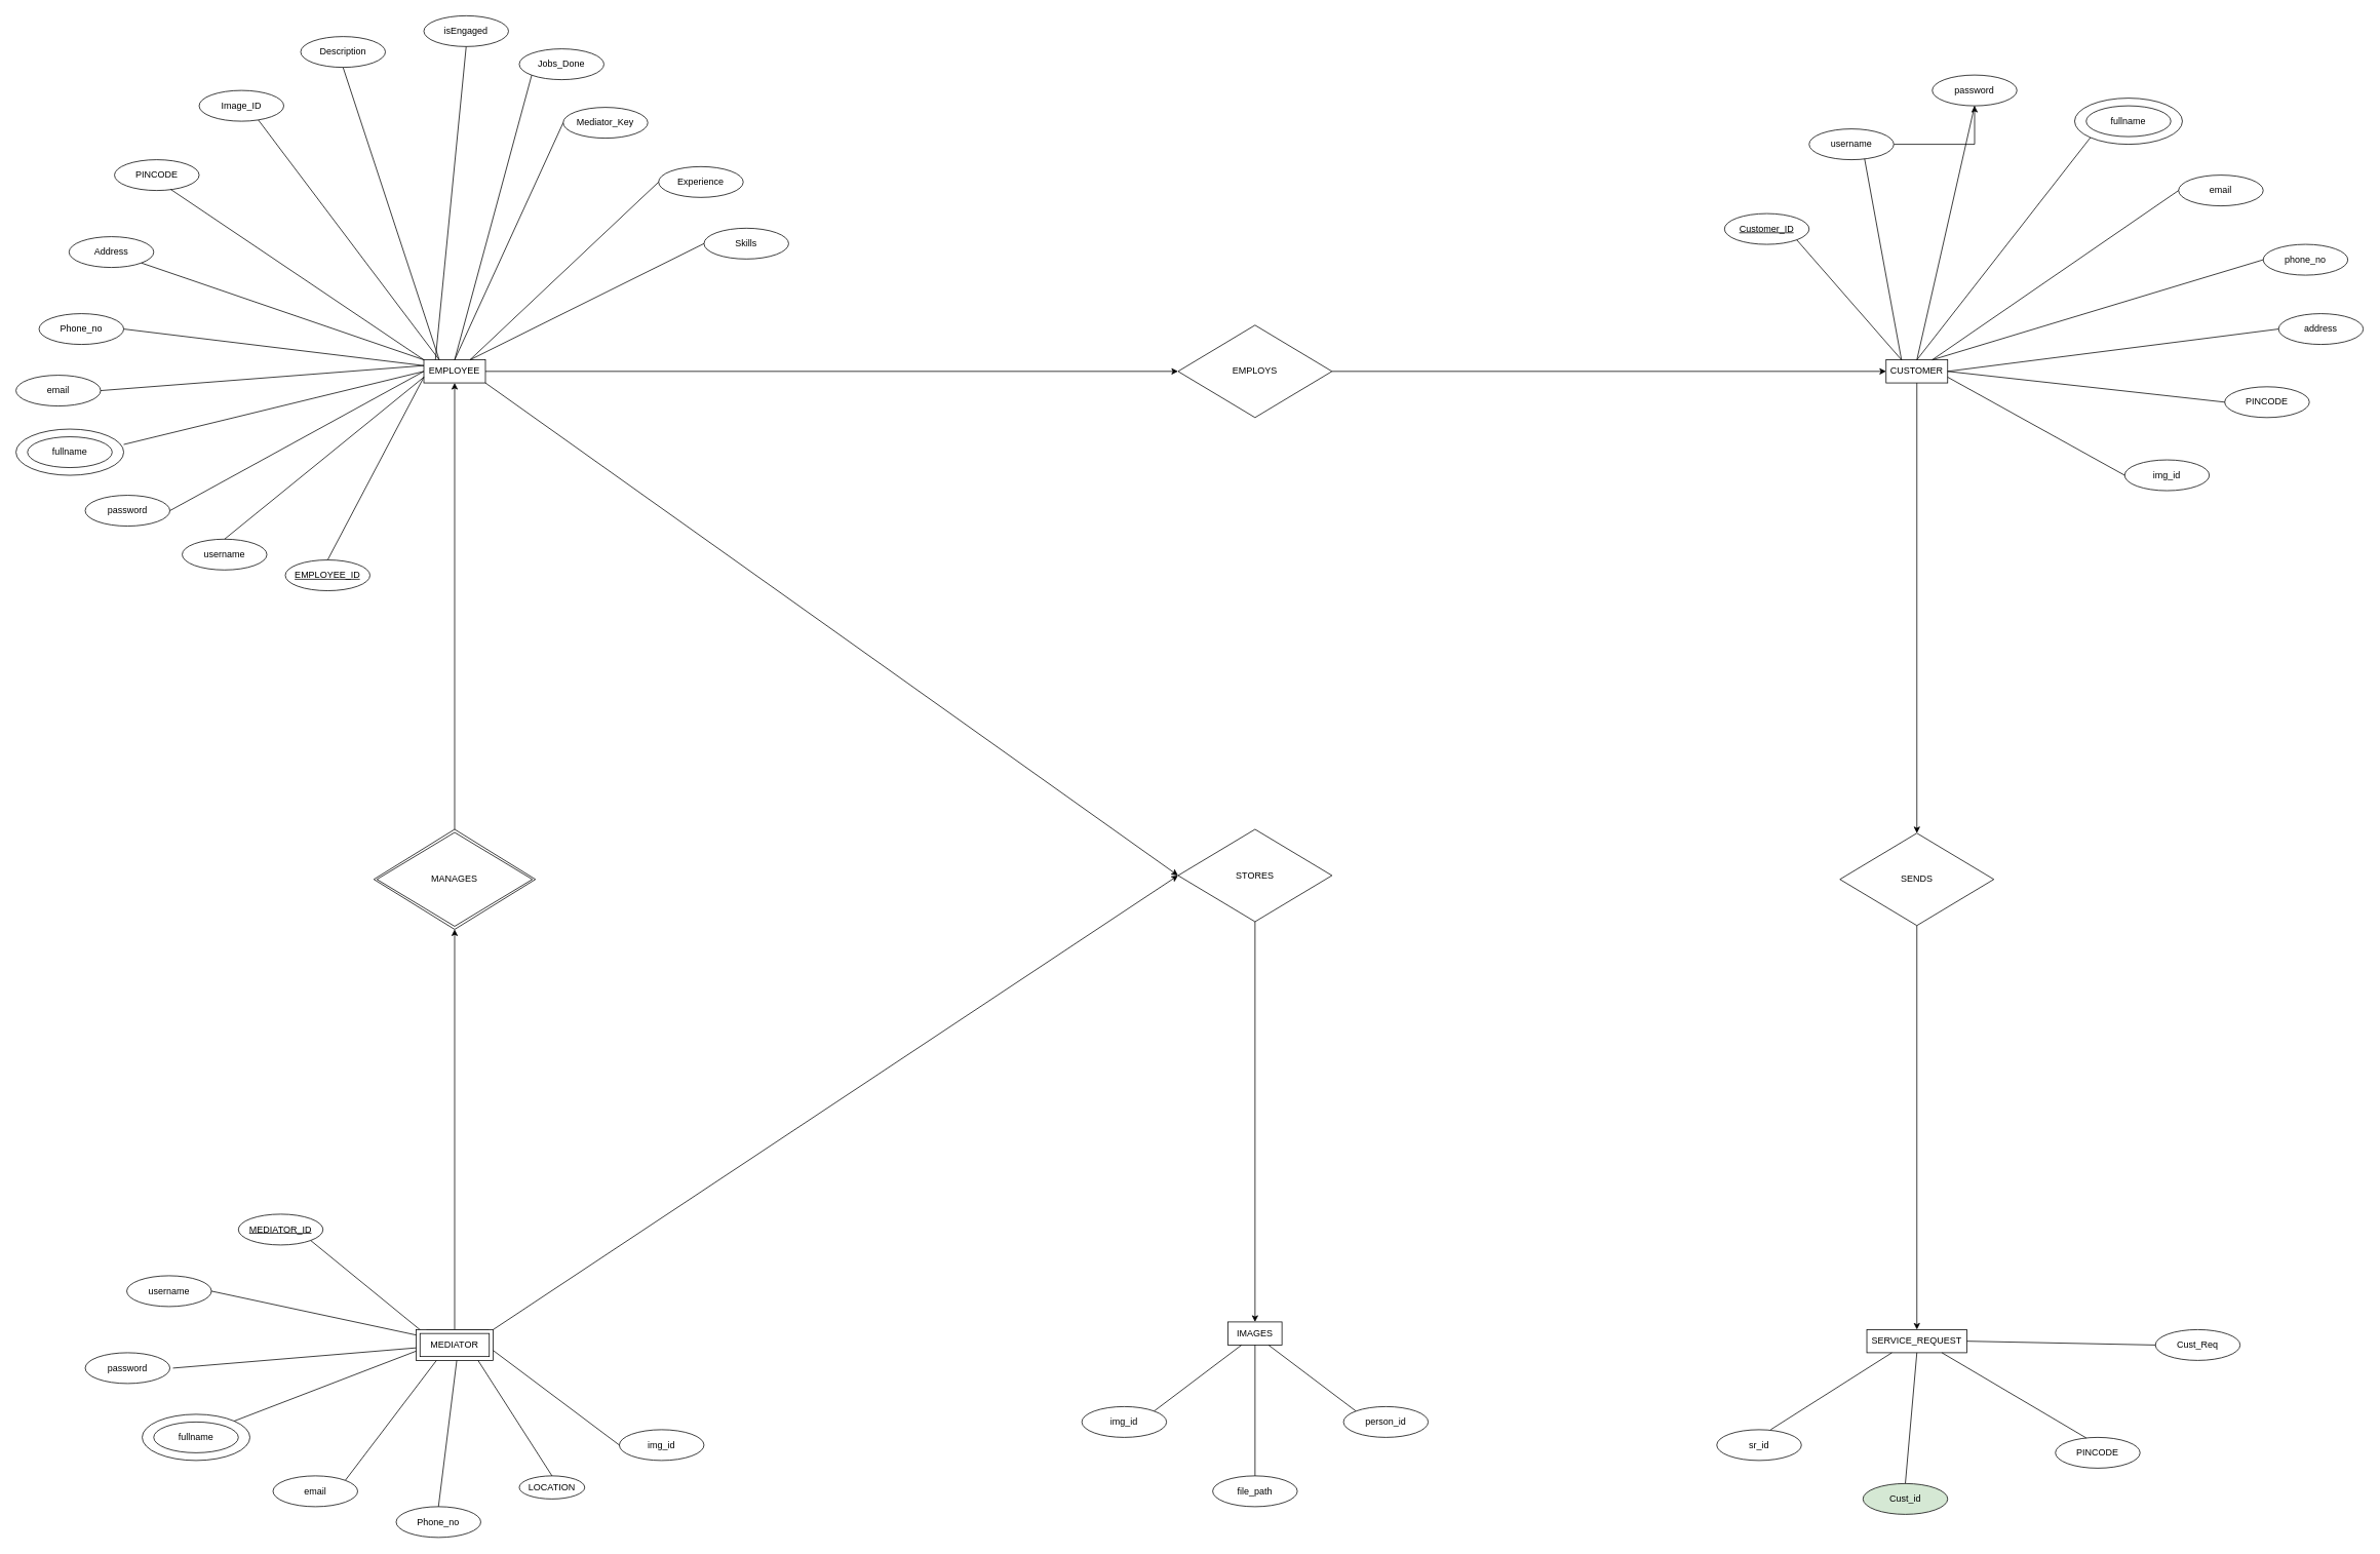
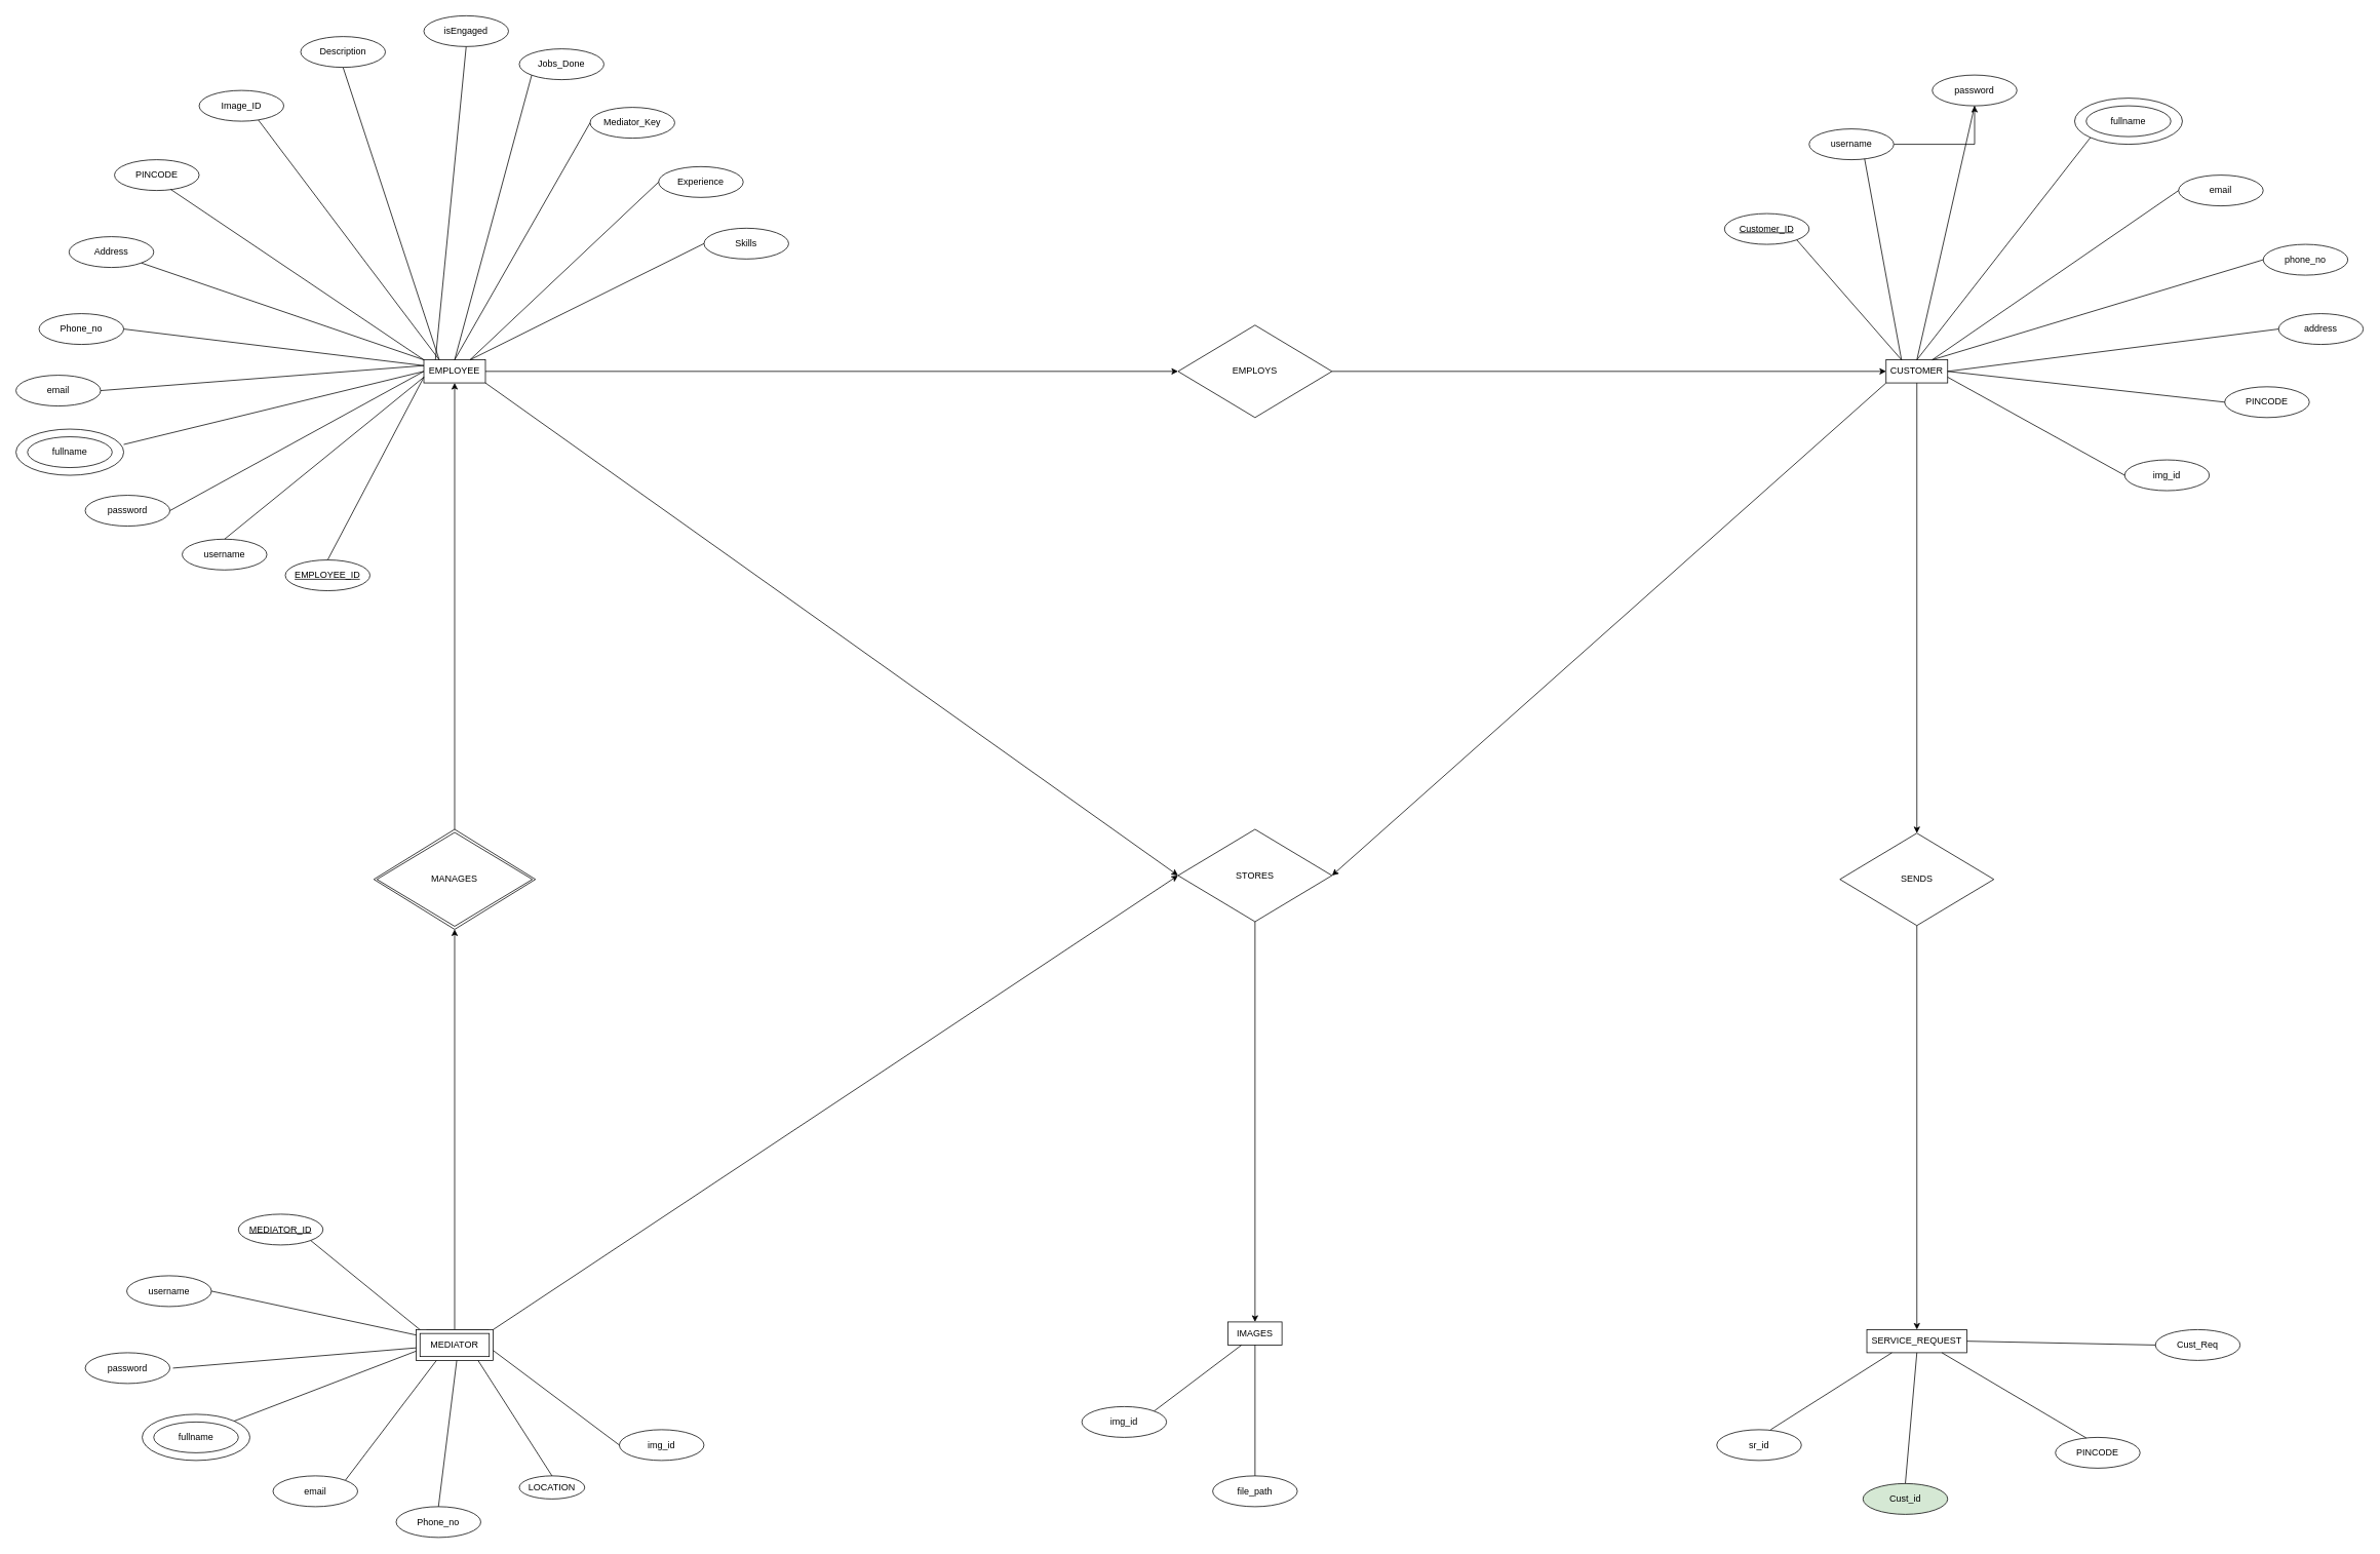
- <mxCell id="49" value="&lt;span style=&quot;font-weight: normal;&quot;&gt;Mediator_Key&lt;/span&gt;" style="ellipse;whiteSpace=wrap;html=1;fontStyle=1;rounded=0;labelBackgroundColor=none;" parent="1" vertex="1"><mxGeometry x="731" y="139" width="110" height="40" as="geometry" /></mxCell>
+ <mxCell id="49" value="&lt;span style=&quot;font-weight: normal;&quot;&gt;Mediator_Key&lt;/span&gt;" style="ellipse;whiteSpace=wrap;html=1;fontStyle=1;rounded=0;labelBackgroundColor=none;" parent="1" vertex="1"><mxGeometry x="766" y="139" width="110" height="40" as="geometry" /></mxCell>
+ <mxCell id="103" value="" style="endArrow=classic;html=1;rounded=0;exitX=0;exitY=1;exitDx=0;exitDy=0;entryX=1;entryY=0.5;entryDx=0;entryDy=0;labelBackgroundColor=none;fontColor=default;" parent="1" source="3" target="95" edge="1"><mxGeometry width="50" height="50" relative="1" as="geometry"><mxPoint x="1120" y="1367" as="sourcePoint" /><mxPoint x="1170" y="1317" as="targetPoint" /></mxGeometry></mxCell>
- <mxCell id="39" value="" style="endArrow=none;html=1;rounded=0;exitX=0;exitY=0;exitDx=0;exitDy=0;entryX=0.75;entryY=1;entryDx=0;entryDy=0;labelBackgroundColor=none;fontColor=default;" parent="1" source="36" target="33" edge="1"><mxGeometry width="50" height="50" relative="1" as="geometry"><mxPoint x="1345" y="1647" as="sourcePoint" /><mxPoint x="1395" y="1597" as="targetPoint" /></mxGeometry></mxCell>
- <mxCell id="36" value="&lt;span style=&quot;font-weight: 400;&quot;&gt;person_id&lt;br&gt;&lt;/span&gt;" style="ellipse;whiteSpace=wrap;html=1;fontStyle=1;rounded=0;labelBackgroundColor=none;" parent="1" vertex="1"><mxGeometry x="1745" y="1827" width="110" height="40" as="geometry" /></mxCell>
